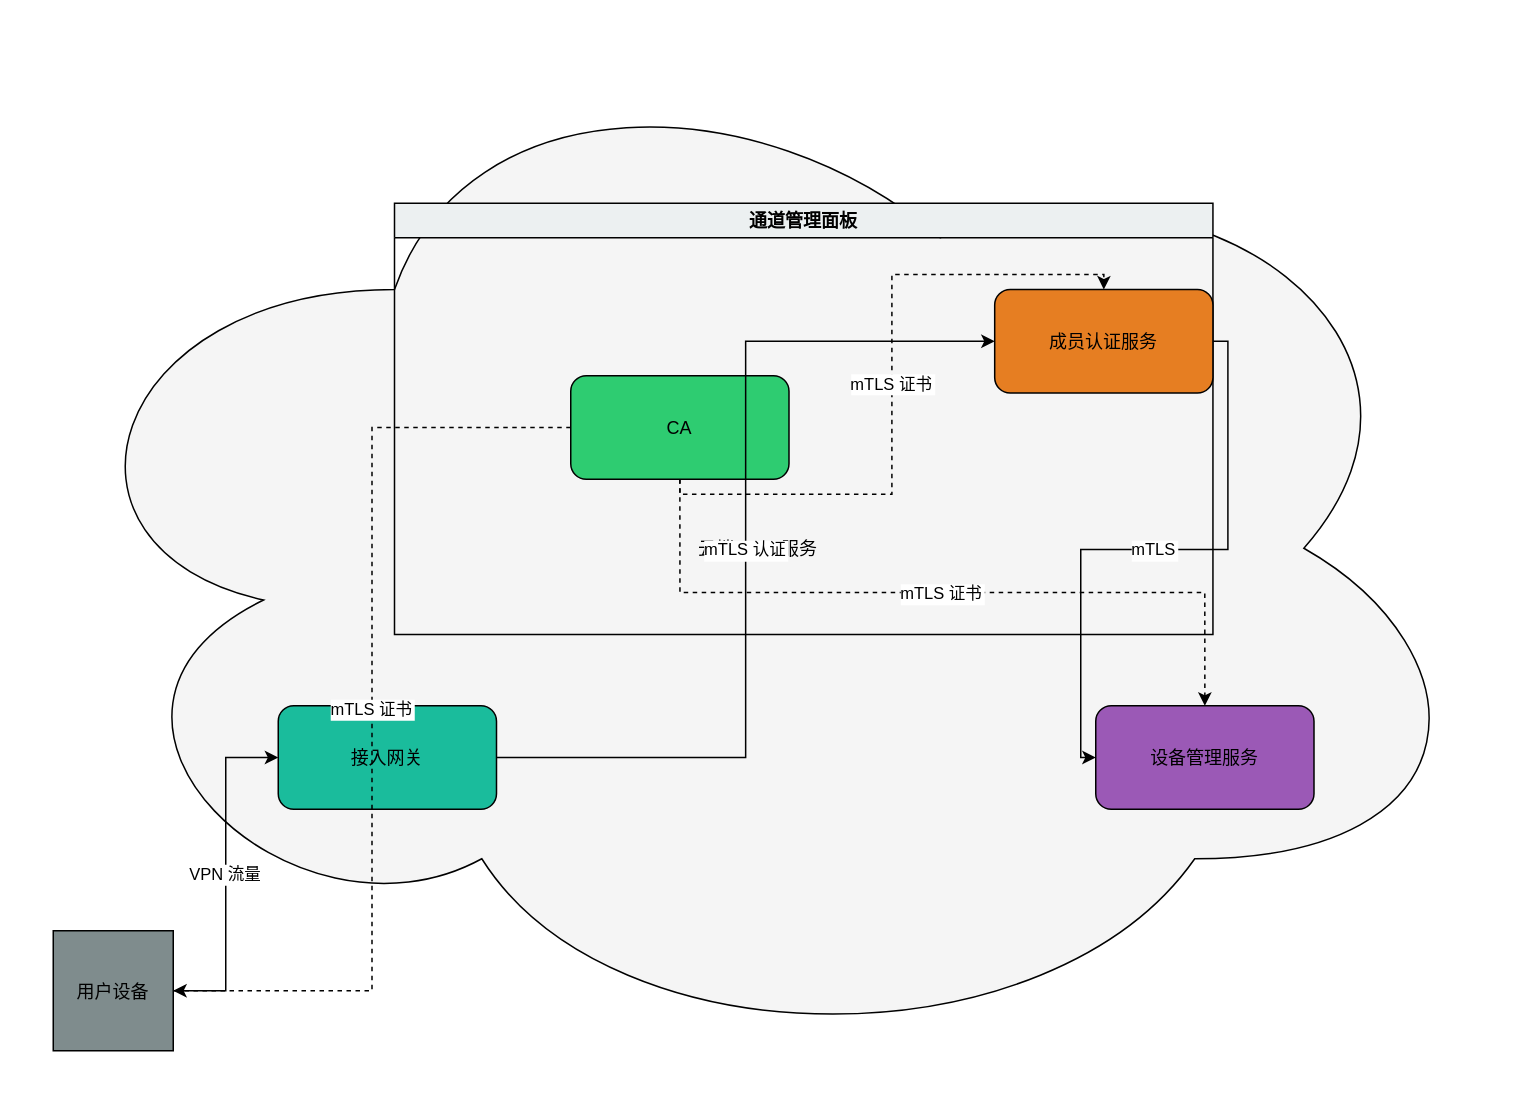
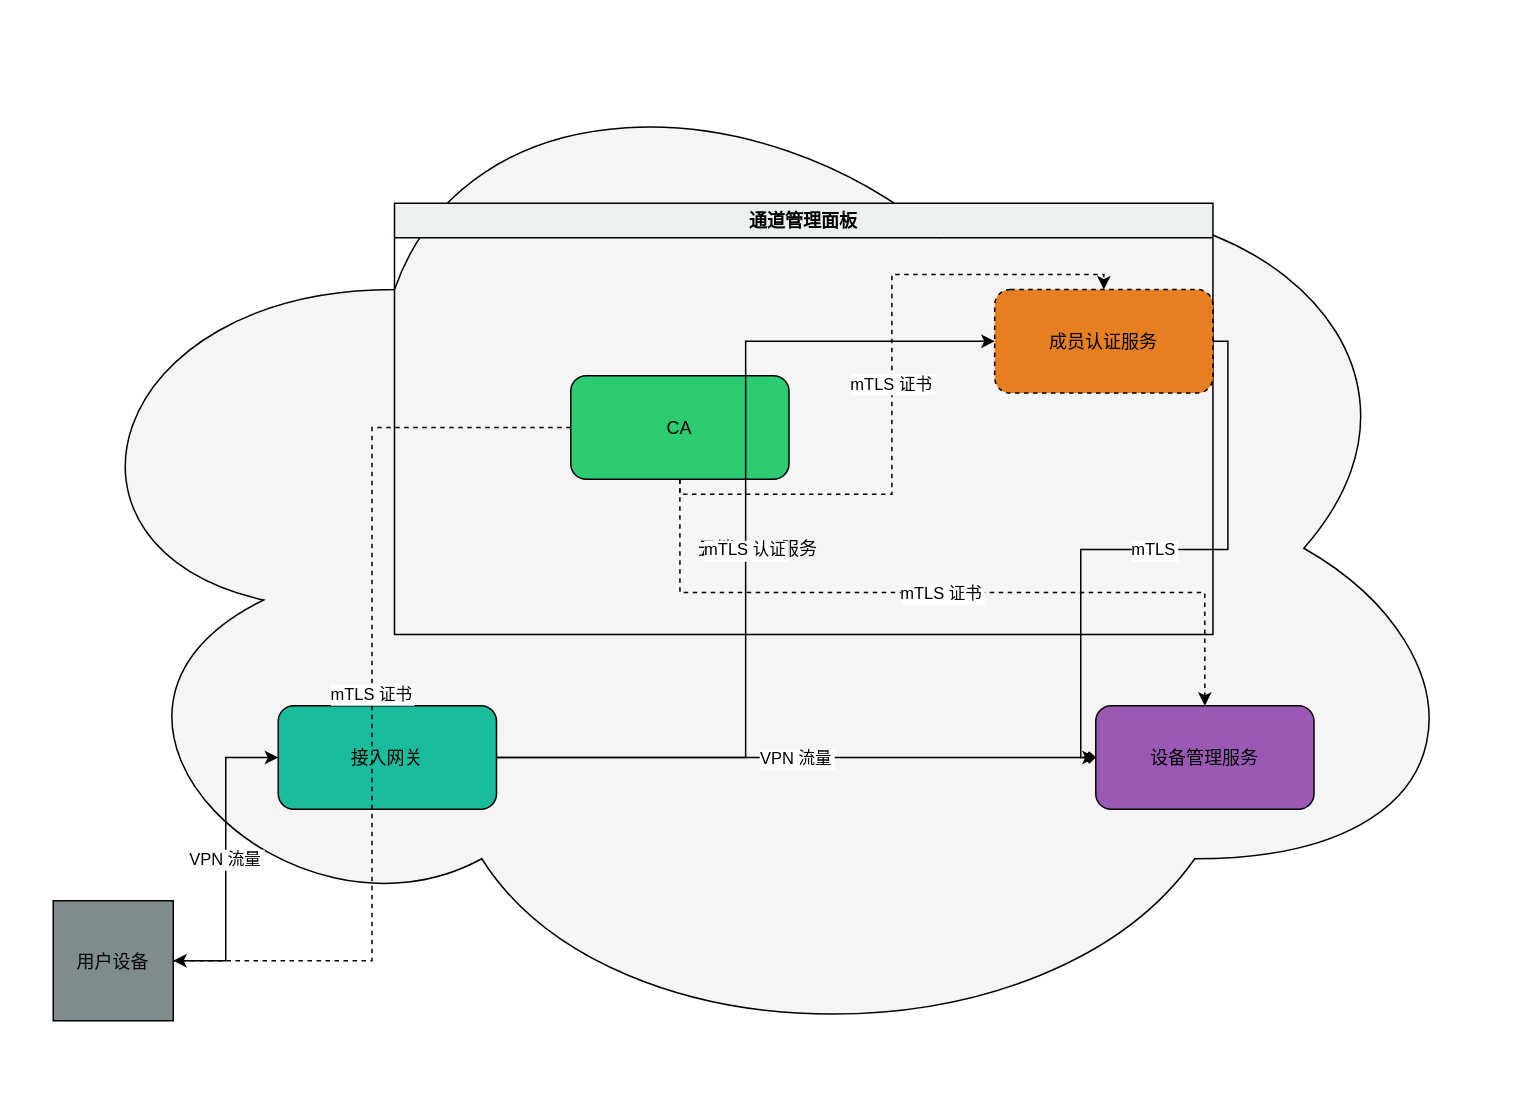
- <mxCell id="5" value="成员认证服务" style="rounded=1;fillColor=#e67e22;strokeColor=#000000;" vertex="1" parent="3"><mxGeometry x="400.125" y="57.5" width="145.5" height="69" as="geometry" /></mxCell>
+ <mxCell id="5" value="成员认证服务" style="rounded=1;fillColor=#e67e22;strokeColor=#000000;dashed=1;" vertex="1" parent="3"><mxGeometry x="400.125" y="57.5" width="145.5" height="69" as="geometry" /></mxCell>
- <mxCell id="10" value="mTLS" style="edgeStyle=orthogonalEdgeStyle;rounded=0;exitX=1;exitY=0.5;entryX=0;entryY=0.5;" edge="1" parent="2" source="5" target="8"><mxGeometry relative="1" as="geometry" /></mxCell>
+ <mxCell id="10" value="mTLS" style="edgeStyle=orthogonalEdgeStyle;rounded=0;exitX=1;exitY=0.5;entryX=0;entryY=0.5;endArrow=diamond;" edge="1" parent="2" source="5" target="8"><mxGeometry relative="1" as="geometry" /></mxCell>
+ <mxCell id="12" value="VPN 流量" style="edgeStyle=orthogonalEdgeStyle;rounded=0;exitX=1;exitY=0.5;entryX=0;entryY=0.5;" edge="1" parent="2" source="7" target="8"><mxGeometry relative="1" as="geometry" /></mxCell>
- <mxCell id="13" value="用户设备" style="shape=mxgraph.network.device;fillColor=#7f8c8d;strokeColor=#000000;" vertex="1" parent="2"><mxGeometry x="15" y="600" width="80" height="80" as="geometry" /></mxCell>
+ <mxCell id="13" value="用户设备" style="shape=mxgraph.network.device;fillColor=#7f8c8d;strokeColor=#000000;" vertex="1" parent="2"><mxGeometry x="15" y="580" width="80" height="80" as="geometry" /></mxCell>
